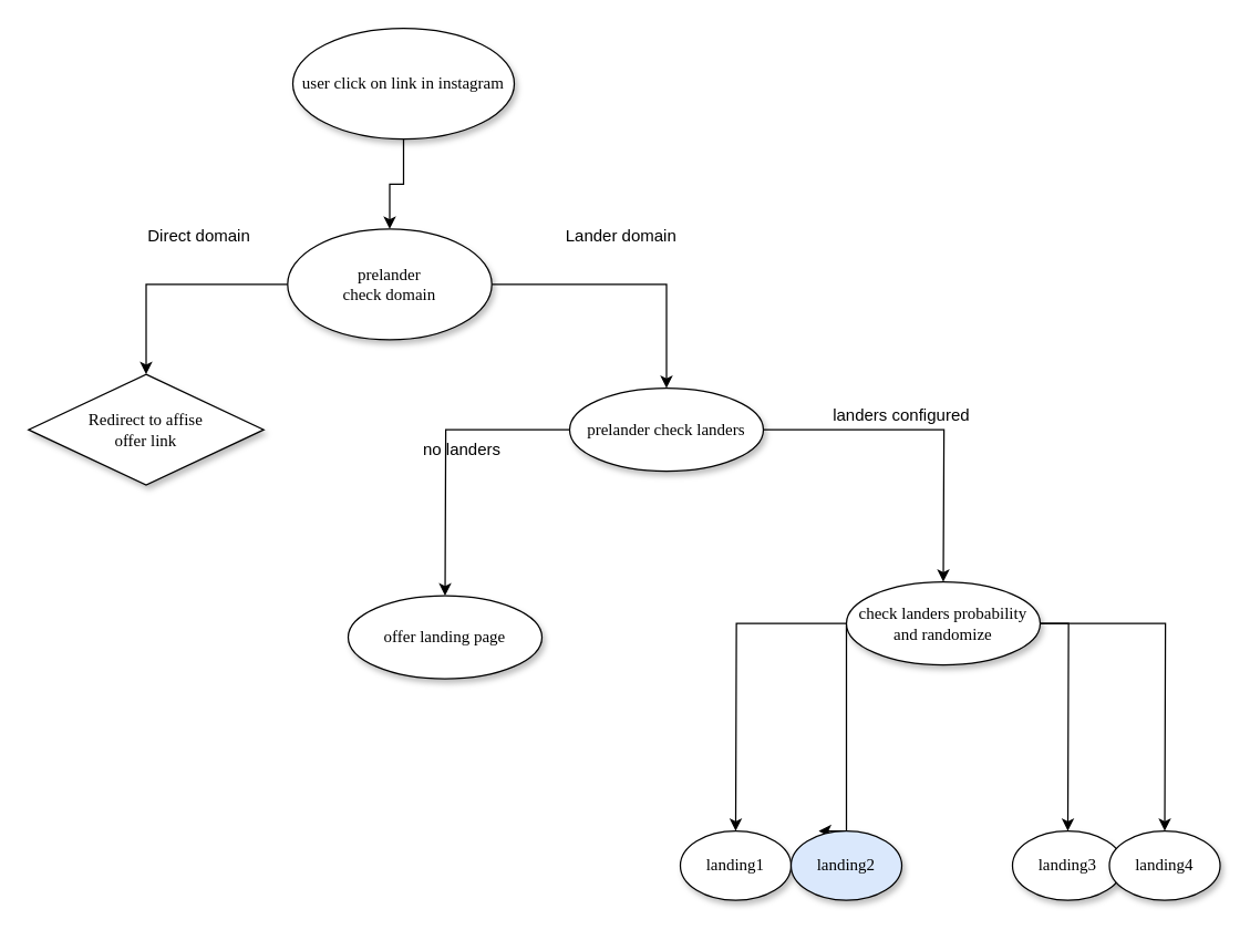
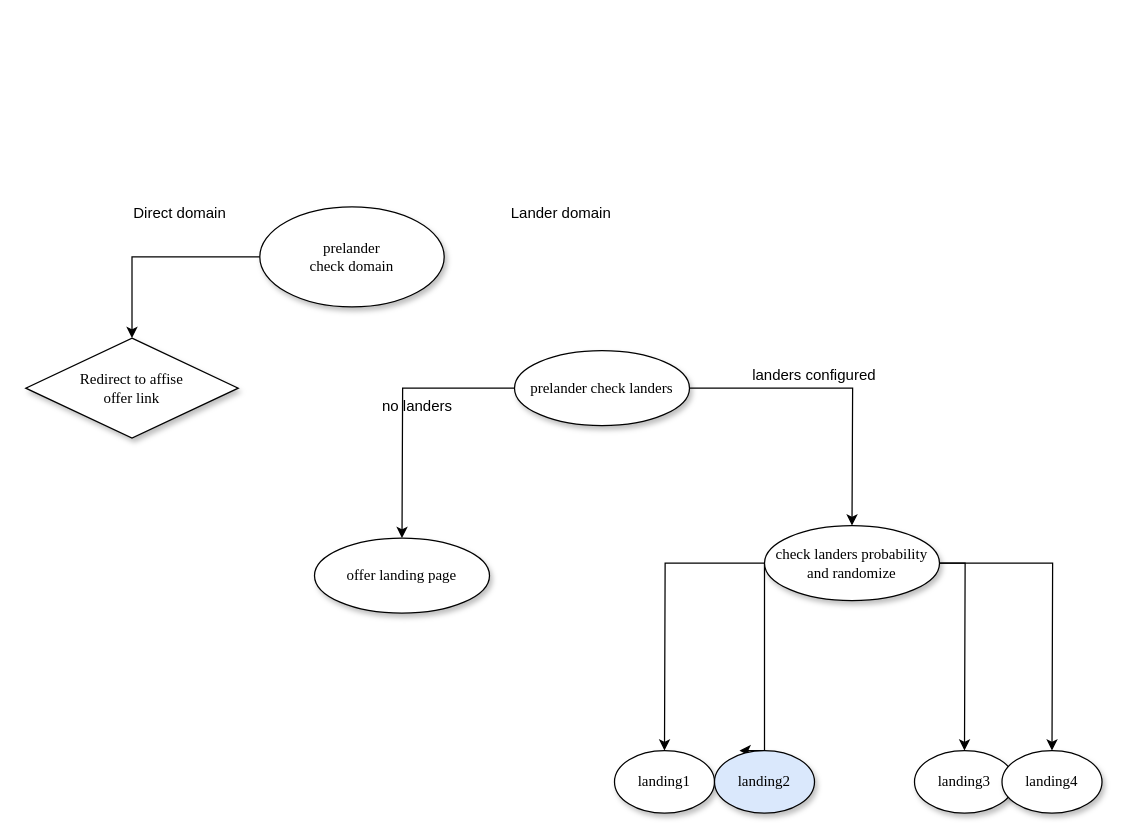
- <mxCell id="3" value="user click on link in instagram" style="ellipse;whiteSpace=wrap;html=1;rounded=0;shadow=1;comic=0;labelBackgroundColor=none;strokeWidth=1;fontFamily=Verdana;fontSize=12;align=center;" parent="1" vertex="1"><mxGeometry x="211" y="20" width="160" height="80" as="geometry" /></mxCell>
- <mxCell id="2" style="edgeStyle=orthogonalEdgeStyle;rounded=0;orthogonalLoop=1;jettySize=auto;html=1;entryX=0.5;entryY=0;entryDx=0;entryDy=0;" edge="1" parent="1" source="3" target="6"><mxGeometry relative="1" as="geometry" /></mxCell>
- <mxCell id="5" style="edgeStyle=orthogonalEdgeStyle;rounded=0;orthogonalLoop=1;jettySize=auto;html=1;entryX=0.5;entryY=0;entryDx=0;entryDy=0;" edge="1" parent="1" source="6" target="11"><mxGeometry relative="1" as="geometry" /></mxCell>
